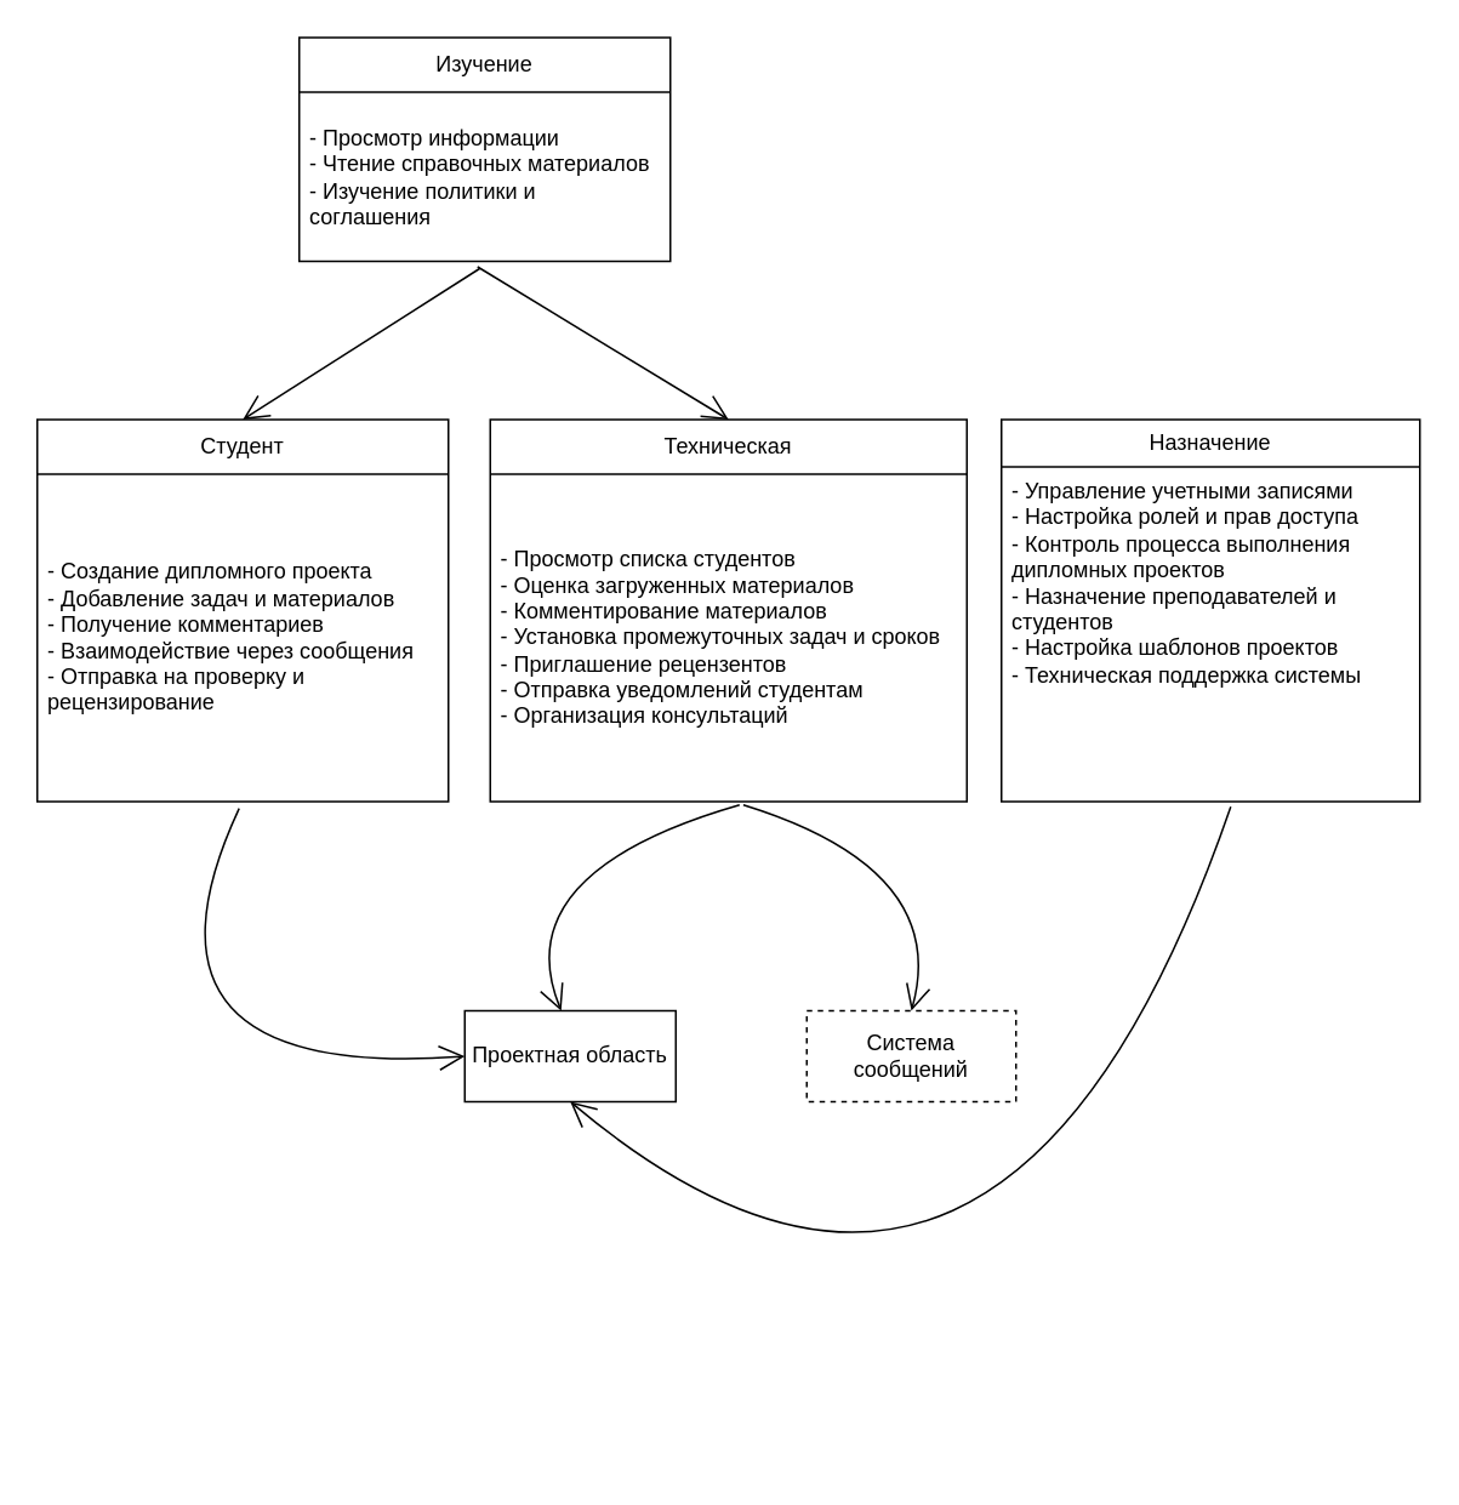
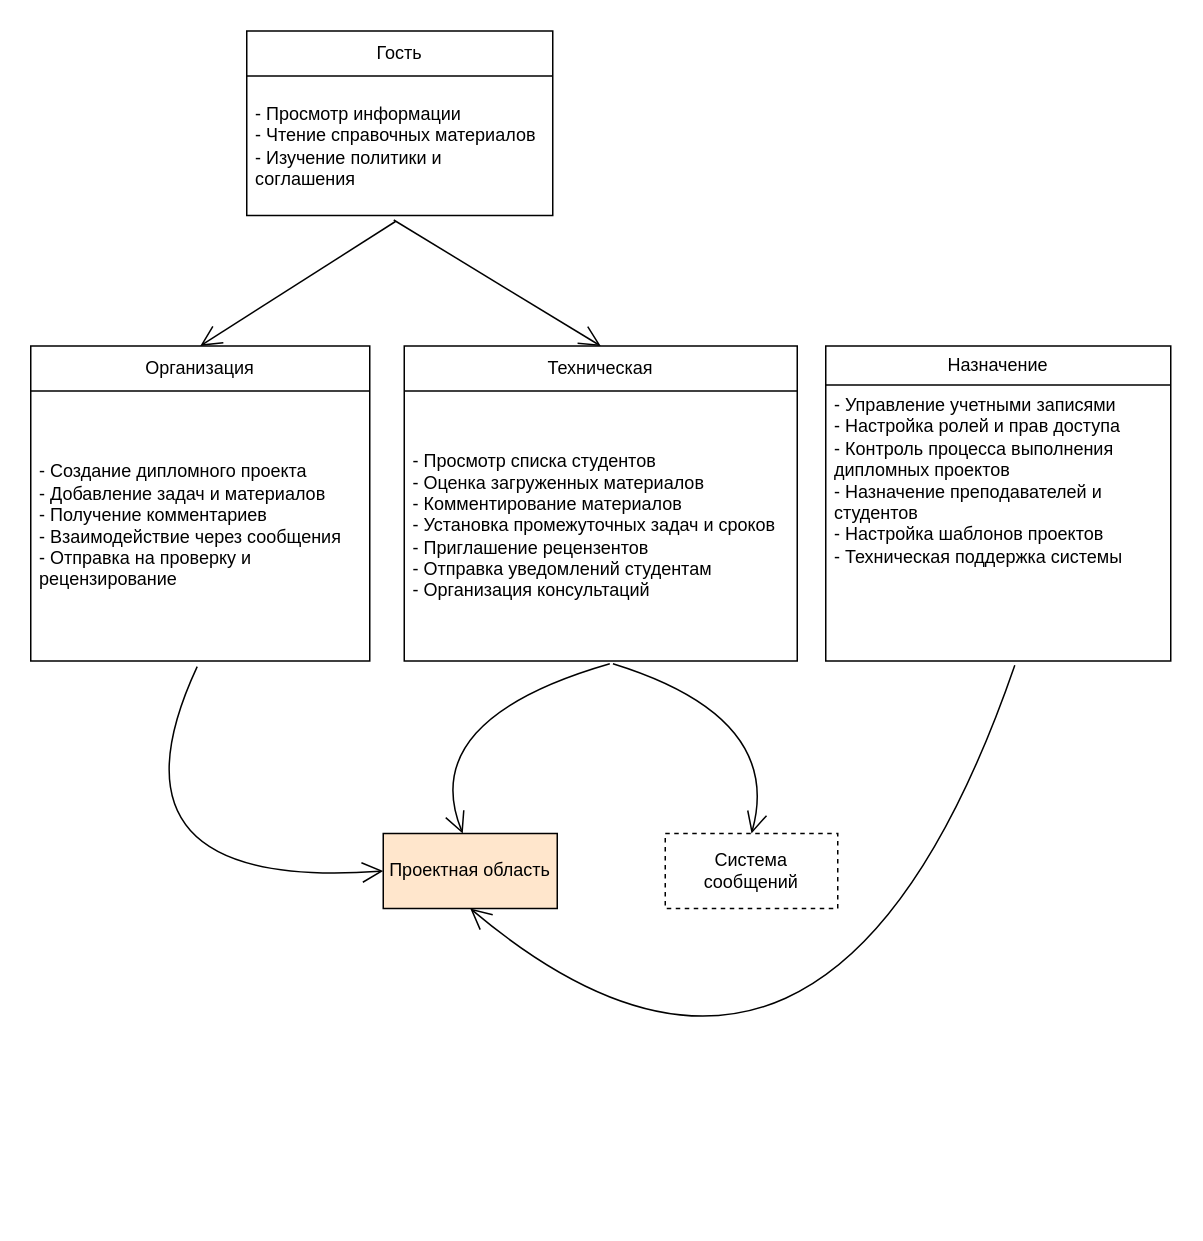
- <mxCell id="2" value="Изучение" style="swimlane;fontStyle=0;childLayout=stackLayout;horizontal=1;startSize=30;horizontalStack=0;resizeParent=1;resizeParentMax=0;resizeLast=0;collapsible=1;marginBottom=0;whiteSpace=wrap;html=1;" vertex="1" parent="1"><mxGeometry x="164" y="20" width="204" height="123" as="geometry" /></mxCell>
+ <mxCell id="2" value="Гость" style="swimlane;fontStyle=0;childLayout=stackLayout;horizontal=1;startSize=30;horizontalStack=0;resizeParent=1;resizeParentMax=0;resizeLast=0;collapsible=1;marginBottom=0;whiteSpace=wrap;html=1;" vertex="1" parent="1"><mxGeometry x="164" y="20" width="204" height="123" as="geometry" /></mxCell>
- <mxCell id="6" value="Студент" style="swimlane;fontStyle=0;childLayout=stackLayout;horizontal=1;startSize=30;horizontalStack=0;resizeParent=1;resizeParentMax=0;resizeLast=0;collapsible=1;marginBottom=0;whiteSpace=wrap;html=1;" vertex="1" parent="1"><mxGeometry x="20" y="230" width="226" height="210" as="geometry" /></mxCell>
+ <mxCell id="6" value="Организация" style="swimlane;fontStyle=0;childLayout=stackLayout;horizontal=1;startSize=30;horizontalStack=0;resizeParent=1;resizeParentMax=0;resizeLast=0;collapsible=1;marginBottom=0;whiteSpace=wrap;html=1;" vertex="1" parent="1"><mxGeometry x="20" y="230" width="226" height="210" as="geometry" /></mxCell>
- <mxCell id="12" value="Проектная область" style="html=1;whiteSpace=wrap;" vertex="1" parent="1"><mxGeometry x="255" y="555" width="116" height="50" as="geometry" /></mxCell>
+ <mxCell id="12" value="Проектная область" style="html=1;whiteSpace=wrap;fillColor=#ffe6cc;" vertex="1" parent="1"><mxGeometry x="255" y="555" width="116" height="50" as="geometry" /></mxCell>
